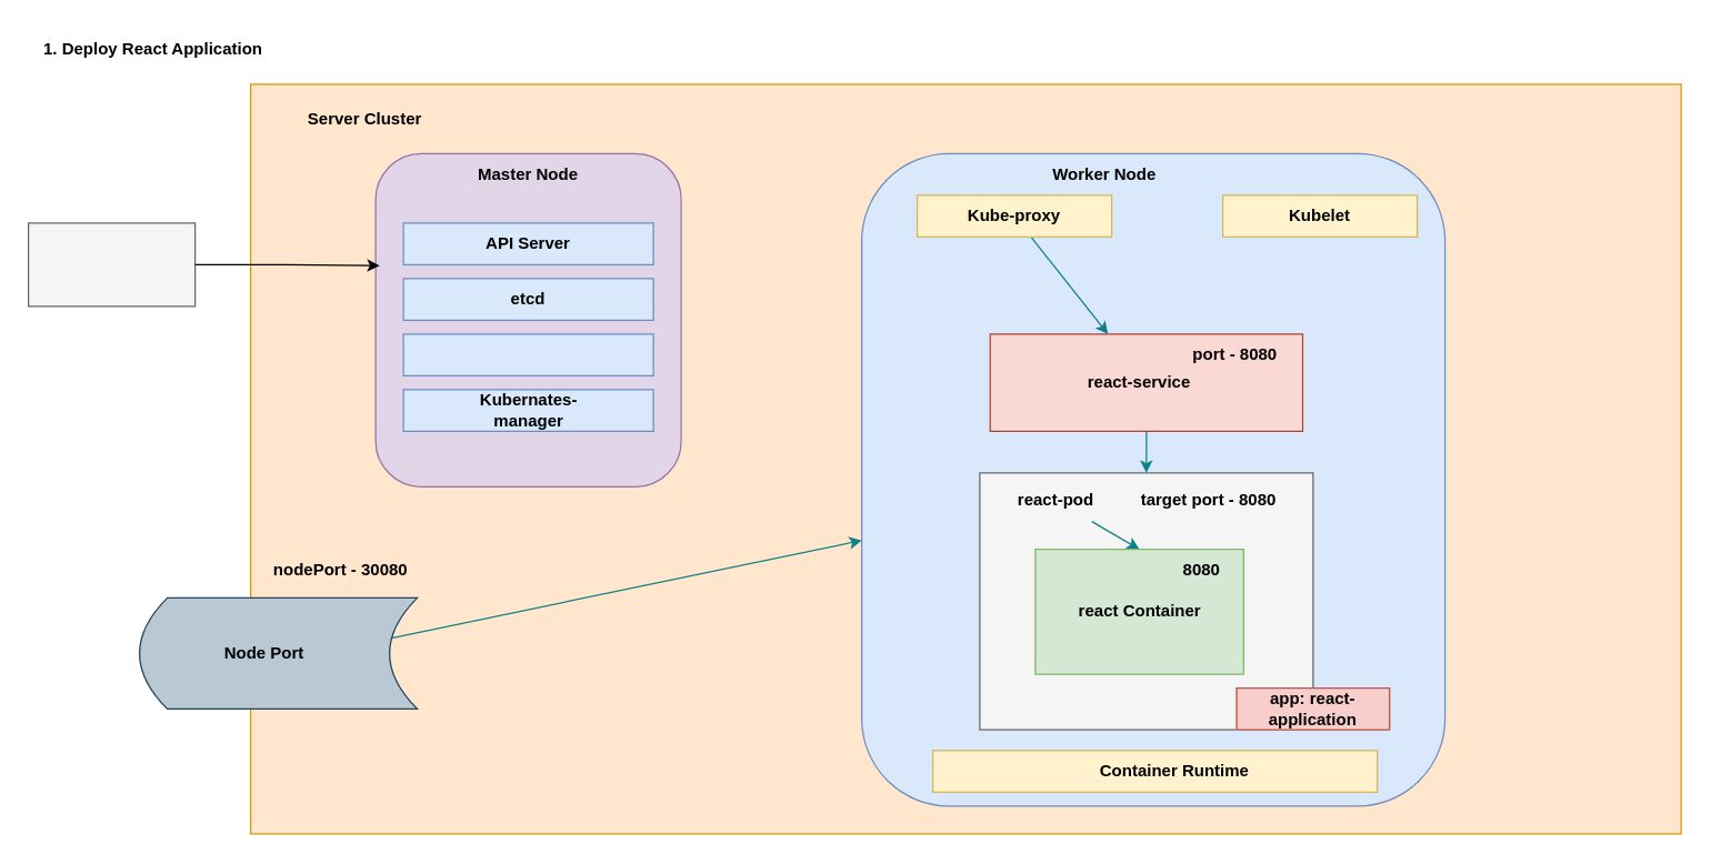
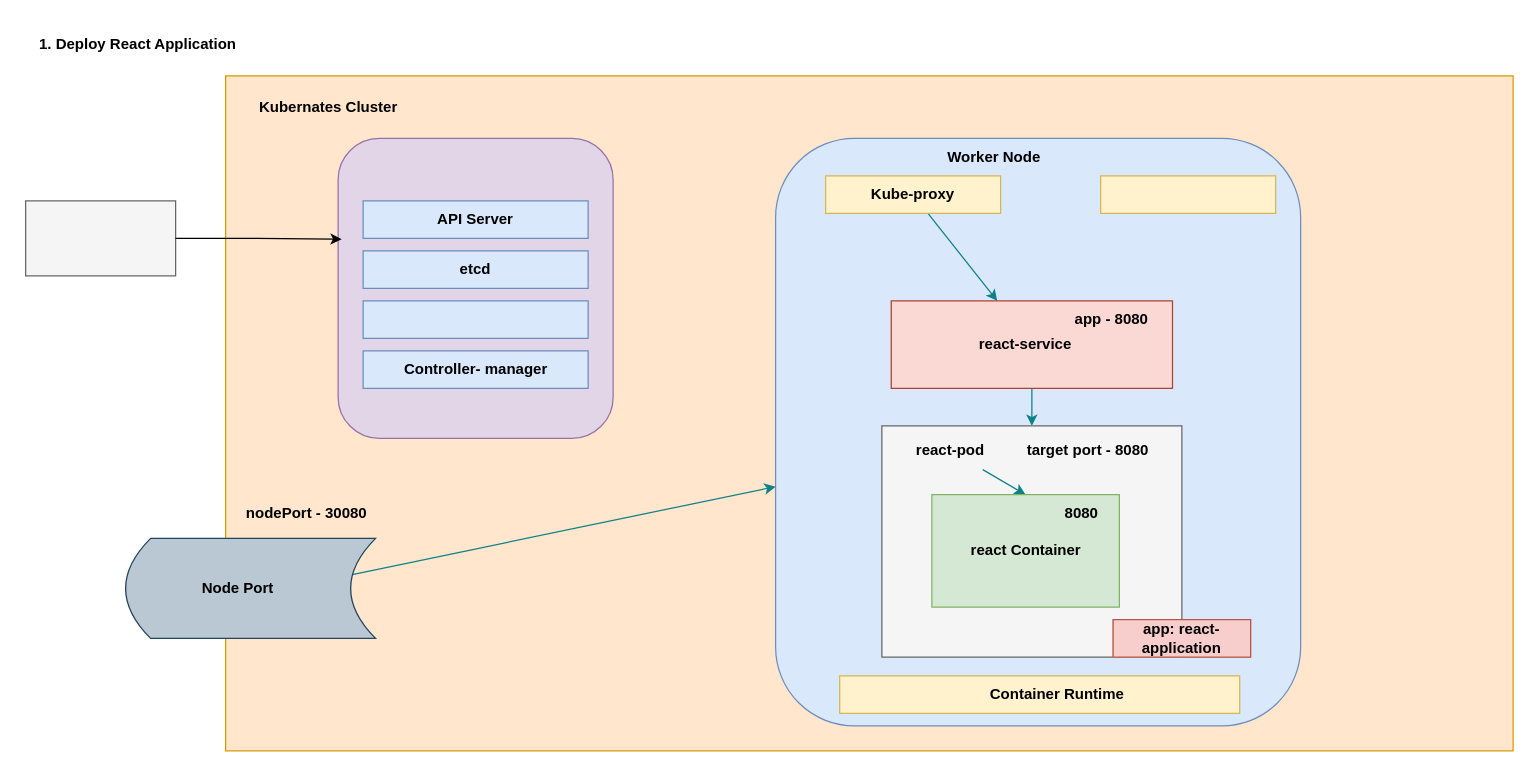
- <mxCell id="5" value="&lt;b&gt;&lt;font color=&quot;#000000&quot;&gt;Server Cluster&lt;/font&gt;&lt;/b&gt;" style="text;html=1;align=center;verticalAlign=middle;whiteSpace=wrap;rounded=0;" vertex="1" parent="1"><mxGeometry x="190" y="70" width="145" height="30" as="geometry" /></mxCell>
+ <mxCell id="5" value="&lt;b&gt;&lt;font color=&quot;#000000&quot;&gt;Kubernates Cluster&lt;/font&gt;&lt;/b&gt;" style="text;html=1;align=center;verticalAlign=middle;whiteSpace=wrap;rounded=0;" vertex="1" parent="1"><mxGeometry x="190" y="70" width="145" height="30" as="geometry" /></mxCell>
- <mxCell id="6" value="&lt;b&gt;&lt;font color=&quot;#000000&quot;&gt;Master Node&lt;/font&gt;&lt;/b&gt;" style="text;html=1;align=center;verticalAlign=middle;whiteSpace=wrap;rounded=0;" vertex="1" parent="1"><mxGeometry x="335" y="110" width="90" height="30" as="geometry" /></mxCell>
- <mxCell id="22" value="&lt;b&gt;&lt;font color=&quot;#000000&quot;&gt;Kubelet&lt;/font&gt;&lt;/b&gt;" style="text;html=1;align=center;verticalAlign=middle;whiteSpace=wrap;rounded=0;" vertex="1" parent="20"><mxGeometry x="25" width="90" height="30" as="geometry" /></mxCell>
- <mxCell id="51" value="&lt;b&gt;port - 8080&lt;/b&gt;" style="text;html=1;strokeColor=none;fillColor=none;align=center;verticalAlign=middle;whiteSpace=wrap;rounded=0;fontColor=#000000;" vertex="1" parent="1"><mxGeometry x="840" y="240" width="97.5" height="30" as="geometry" /></mxCell>
+ <mxCell id="51" value="&lt;b&gt;app - 8080&lt;/b&gt;" style="text;html=1;strokeColor=none;fillColor=none;align=center;verticalAlign=middle;whiteSpace=wrap;rounded=0;fontColor=#000000;" vertex="1" parent="1"><mxGeometry x="840" y="240" width="97.5" height="30" as="geometry" /></mxCell>
- <mxCell id="17" value="&lt;b&gt;&lt;font color=&quot;#000000&quot;&gt;Kubernates- manager&lt;/font&gt;&lt;/b&gt;" style="text;html=1;align=center;verticalAlign=middle;whiteSpace=wrap;rounded=0;" vertex="1" parent="15"><mxGeometry x="27.5" width="125" height="30" as="geometry" /></mxCell>
+ <mxCell id="17" value="&lt;b&gt;&lt;font color=&quot;#000000&quot;&gt;Controller- manager&lt;/font&gt;&lt;/b&gt;" style="text;html=1;align=center;verticalAlign=middle;whiteSpace=wrap;rounded=0;" vertex="1" parent="15"><mxGeometry x="27.5" width="125" height="30" as="geometry" /></mxCell>
